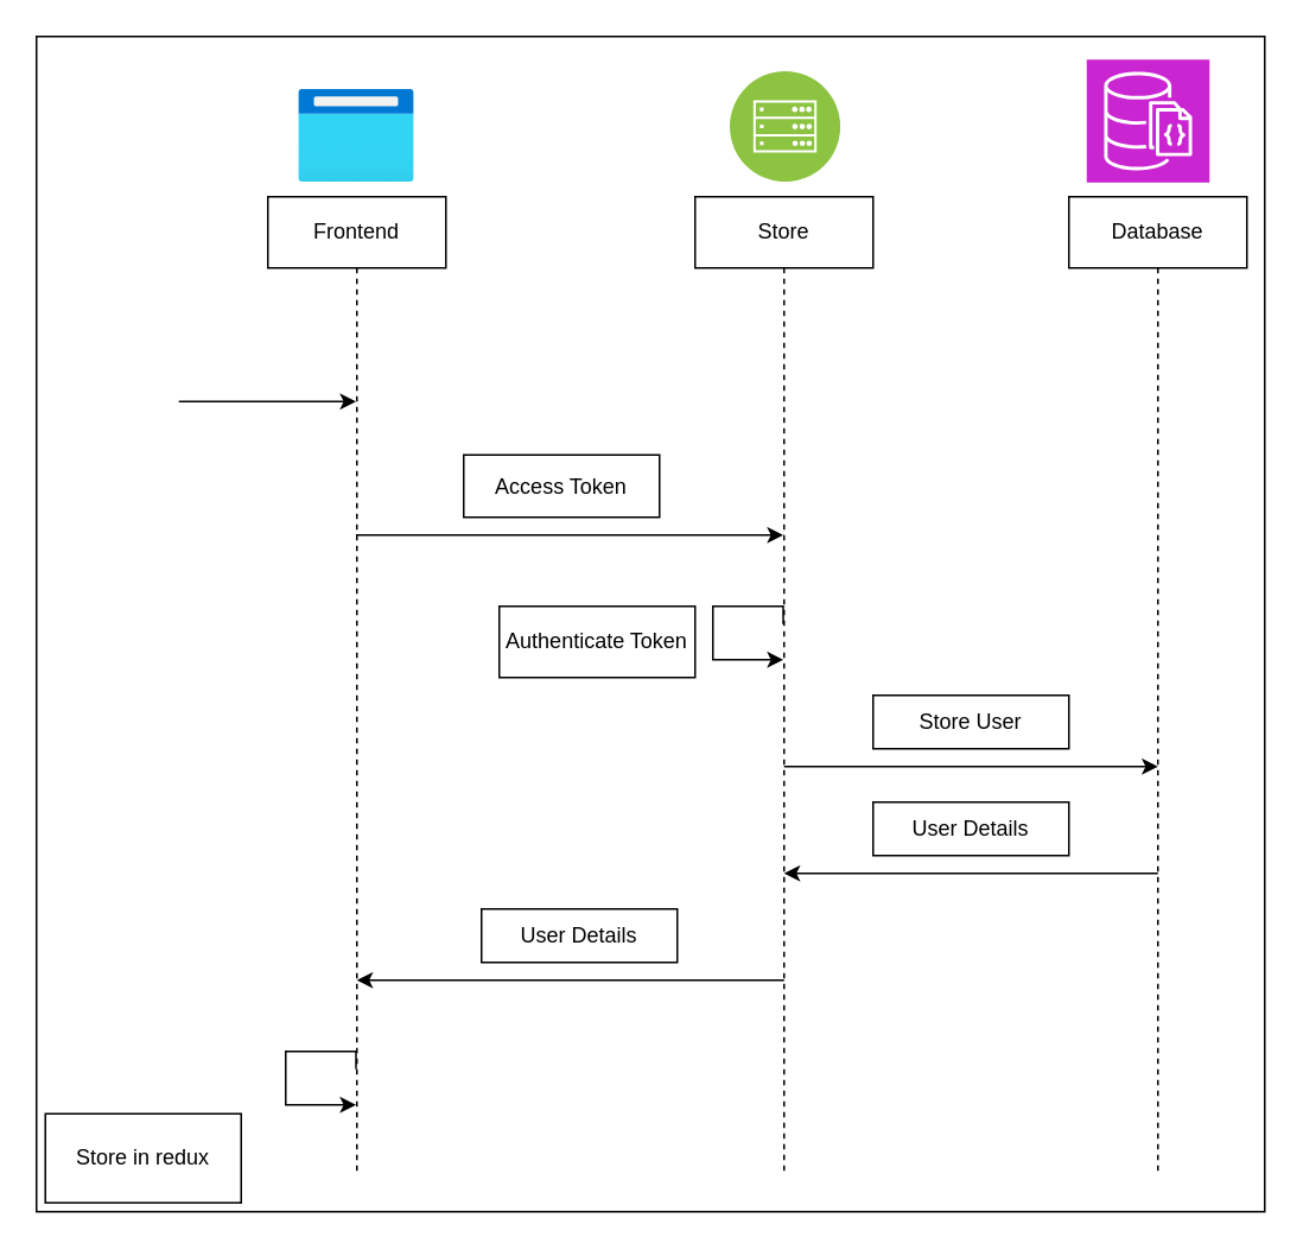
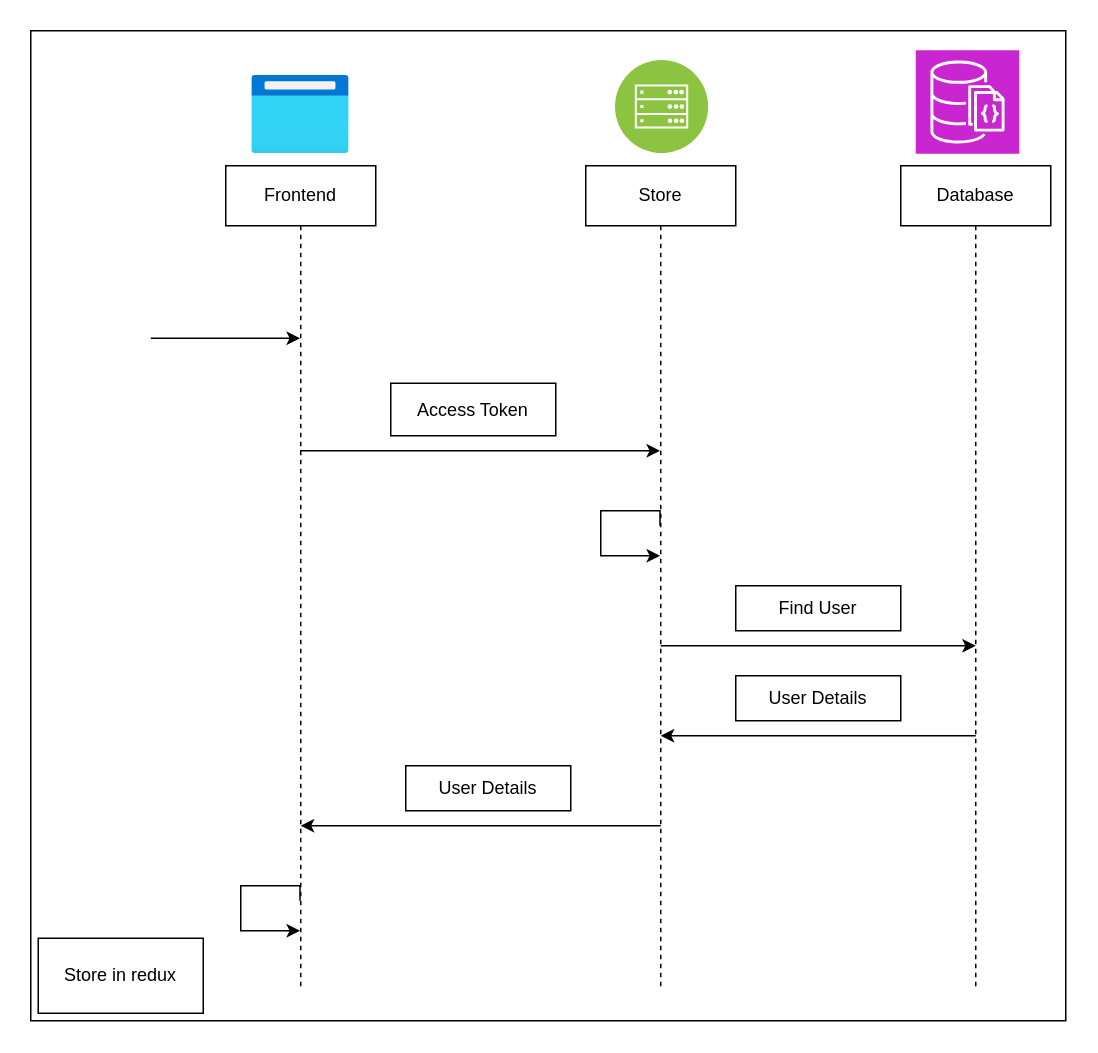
- <mxCell id="11" value="Authenticate Token" style="html=1;whiteSpace=wrap;" parent="1" vertex="1"><mxGeometry x="280" y="340" width="110" height="40" as="geometry" /></mxCell>
- <mxCell id="12" value="Store User" style="html=1;whiteSpace=wrap;" parent="1" vertex="1"><mxGeometry x="490" y="390" width="110" height="30" as="geometry" /></mxCell>
+ <mxCell id="12" value="Find User" style="html=1;whiteSpace=wrap;" parent="1" vertex="1"><mxGeometry x="490" y="390" width="110" height="30" as="geometry" /></mxCell>
